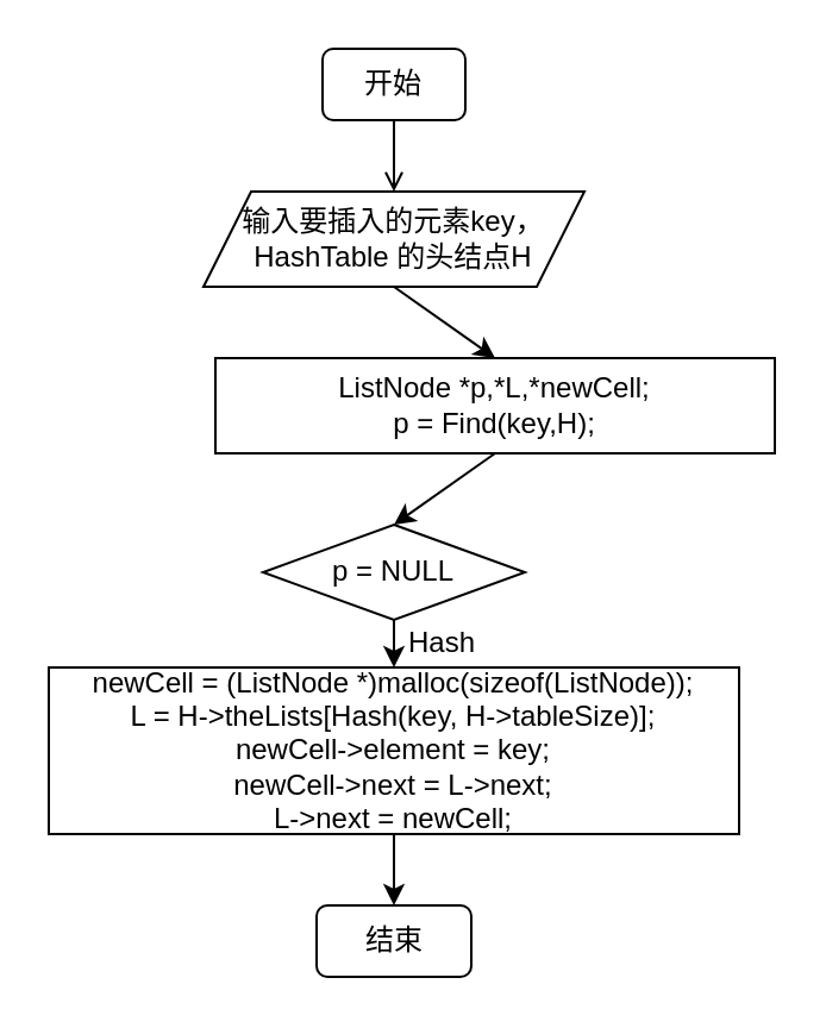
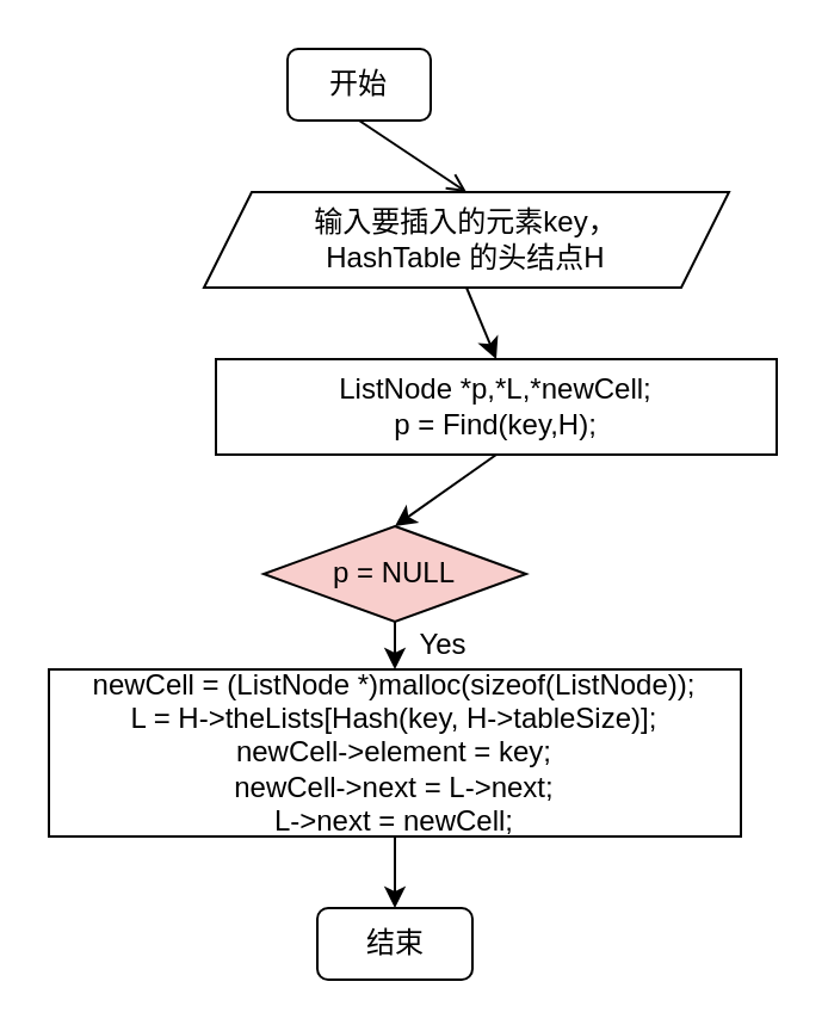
- <mxCell id="2" value="开始" style="rounded=1;whiteSpace=wrap;html=1;" vertex="1" parent="1"><mxGeometry x="135" y="20" width="60" height="30" as="geometry" /></mxCell>
+ <mxCell id="2" value="开始" style="rounded=1;whiteSpace=wrap;html=1;" vertex="1" parent="1"><mxGeometry x="120" y="20" width="60" height="30" as="geometry" /></mxCell>
- <mxCell id="3" value="输入要插入的元素key，&lt;br&gt;HashTable 的头结点H" style="shape=parallelogram;perimeter=parallelogramPerimeter;whiteSpace=wrap;html=1;fixedSize=1;" vertex="1" parent="1"><mxGeometry x="85" y="80" width="160" height="40" as="geometry" /></mxCell>
+ <mxCell id="3" value="输入要插入的元素key，&lt;br&gt;HashTable 的头结点H" style="shape=parallelogram;perimeter=parallelogramPerimeter;whiteSpace=wrap;html=1;fixedSize=1;" vertex="1" parent="1"><mxGeometry x="85" y="80" width="220" height="40" as="geometry" /></mxCell>
- <mxCell id="5" value="p = NULL" style="rhombus;whiteSpace=wrap;html=1;" vertex="1" parent="1"><mxGeometry x="110" y="220" width="110" height="40" as="geometry" /></mxCell>
+ <mxCell id="5" value="p = NULL" style="rhombus;whiteSpace=wrap;html=1;fillColor=#f8cecc;" vertex="1" parent="1"><mxGeometry x="110" y="220" width="110" height="40" as="geometry" /></mxCell>
- <mxCell id="13" value="Hash" style="text;html=1;align=center;verticalAlign=middle;resizable=0;points=[];autosize=1;strokeColor=none;fillColor=none;" vertex="1" parent="1"><mxGeometry x="165" y="260" width="40" height="20" as="geometry" /></mxCell>
+ <mxCell id="13" value="Yes" style="text;html=1;align=center;verticalAlign=middle;resizable=0;points=[];autosize=1;strokeColor=none;fillColor=none;" vertex="1" parent="1"><mxGeometry x="165" y="260" width="40" height="20" as="geometry" /></mxCell>
